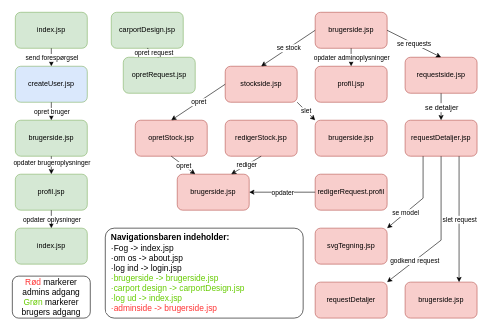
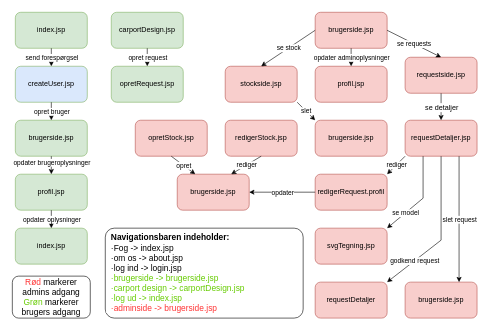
- <mxCell id="10" value="opretRequest.jsp" style="rounded=1;whiteSpace=wrap;html=1;fillColor=#d5e8d4;strokeColor=#82b366;" vertex="1" parent="1"><mxGeometry x="205" y="95" width="120" height="60" as="geometry" /></mxCell>
+ <mxCell id="10" value="opretRequest.jsp" style="rounded=1;whiteSpace=wrap;html=1;fillColor=#d5e8d4;strokeColor=#82b366;" vertex="1" parent="1"><mxGeometry x="185" y="110" width="120" height="60" as="geometry" /></mxCell>
- <mxCell id="36" value="" style="endArrow=classic;html=1;rounded=0;exitX=0;exitY=0.5;exitDx=0;exitDy=0;entryX=0.5;entryY=0;entryDx=0;entryDy=0;" edge="1" parent="1" source="17" target="20"><mxGeometry relative="1" as="geometry"><mxPoint x="185" y="430" as="sourcePoint" /><mxPoint x="375" y="430" as="targetPoint" /></mxGeometry></mxCell>
- <mxCell id="37" value="opret" style="edgeLabel;resizable=0;html=1;align=center;verticalAlign=middle;shadow=0;glass=0;sketch=0;strokeColor=default;gradientColor=#ffffff;" connectable="0" vertex="1" parent="36"><mxGeometry relative="1" as="geometry" /></mxCell>
+ <mxCell id="44" value="" style="endArrow=classic;html=1;rounded=0;exitX=0;exitY=1;exitDx=0;exitDy=0;entryX=1;entryY=0;entryDx=0;entryDy=0;" edge="1" parent="1" source="16" target="14"><mxGeometry relative="1" as="geometry"><mxPoint x="235" y="480" as="sourcePoint" /><mxPoint x="425" y="480" as="targetPoint" /></mxGeometry></mxCell>
+ <mxCell id="45" value="rediger" style="edgeLabel;resizable=0;html=1;align=center;verticalAlign=middle;shadow=0;glass=0;sketch=0;strokeColor=default;gradientColor=#ffffff;" connectable="0" vertex="1" parent="44"><mxGeometry relative="1" as="geometry" /></mxCell>
